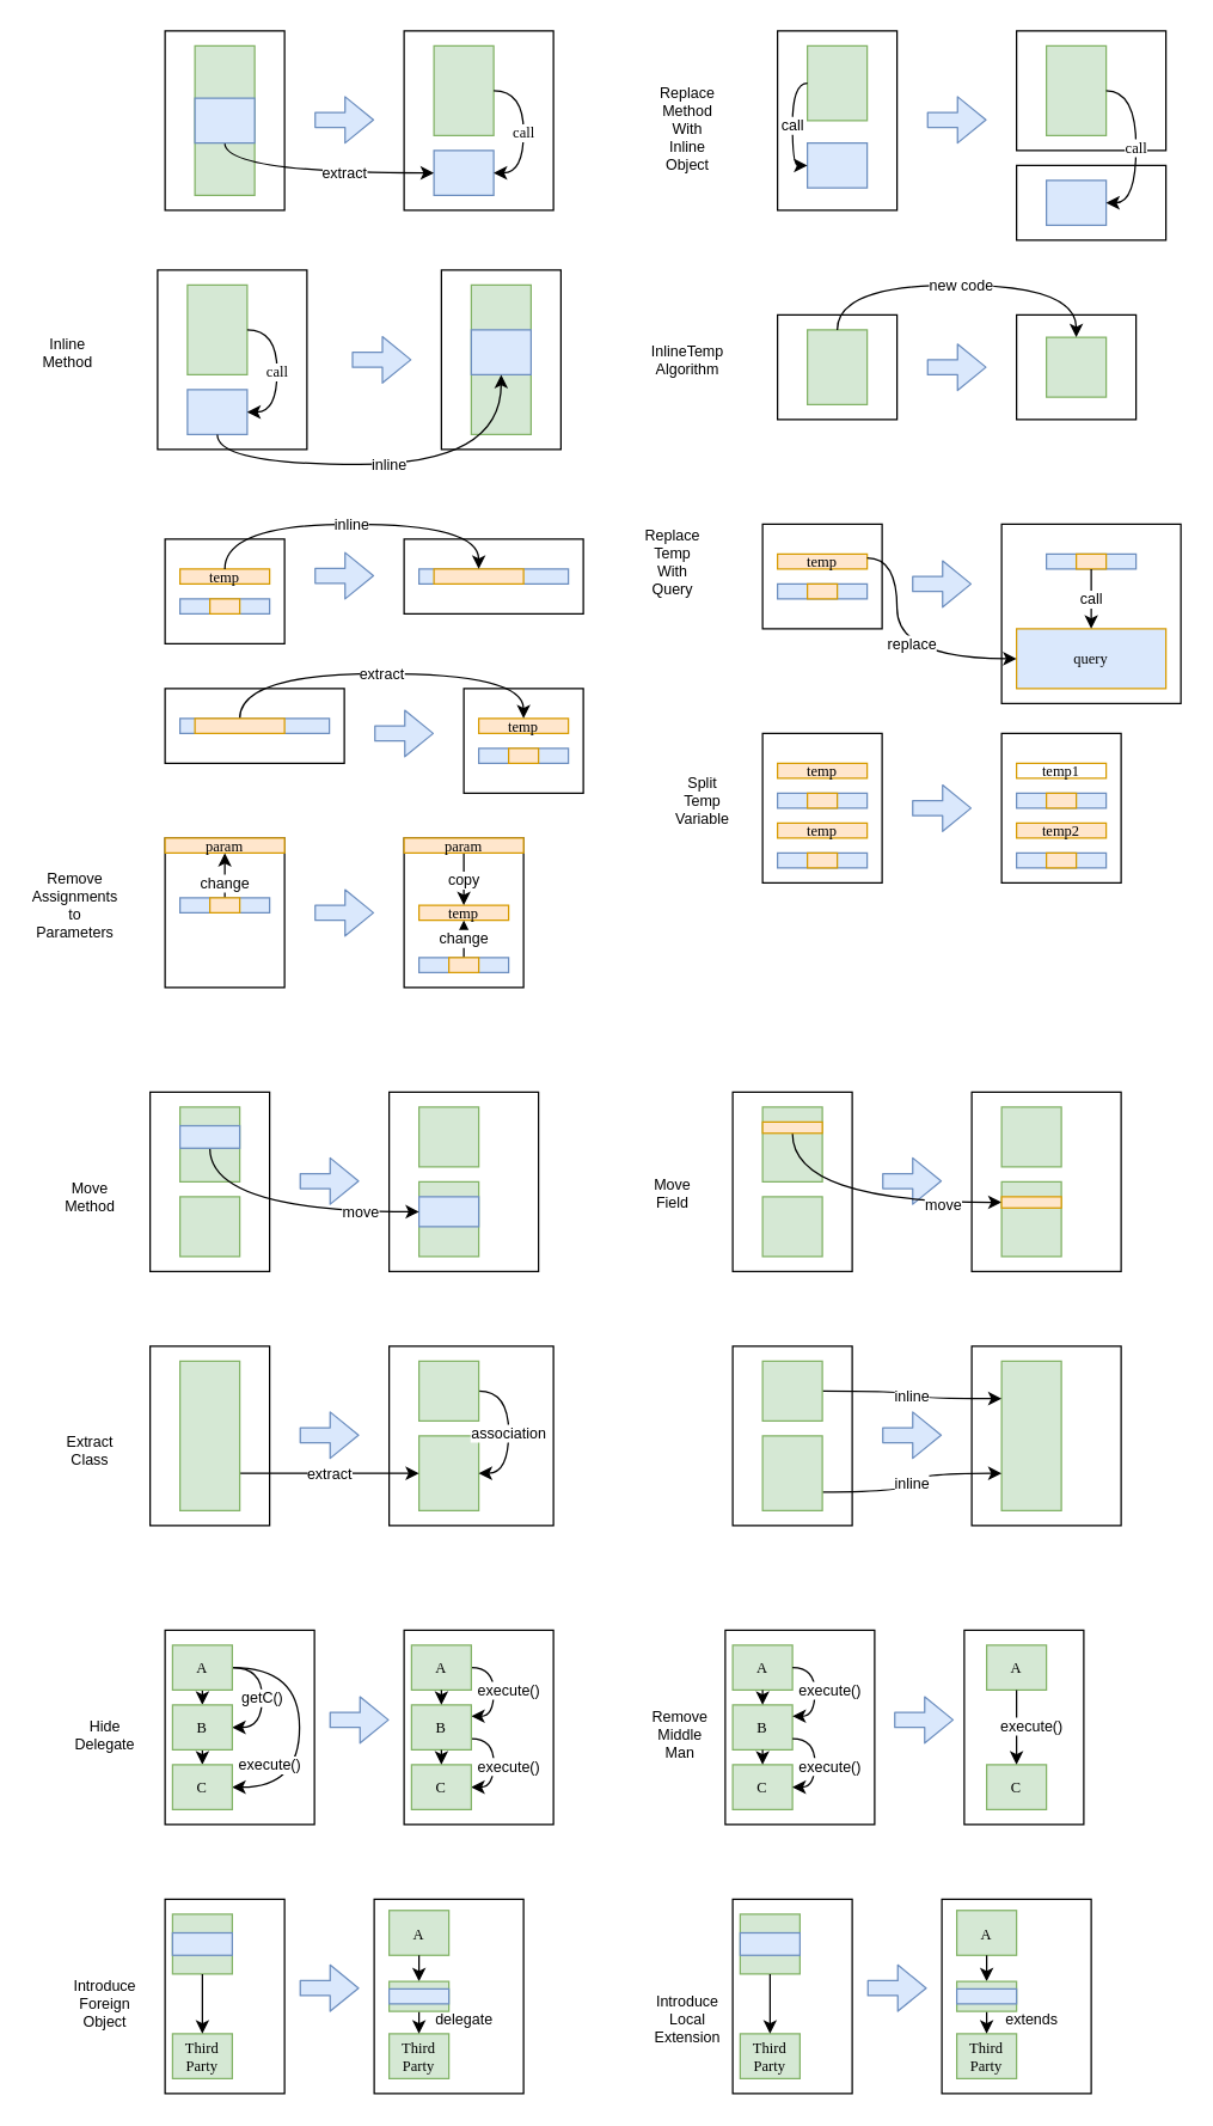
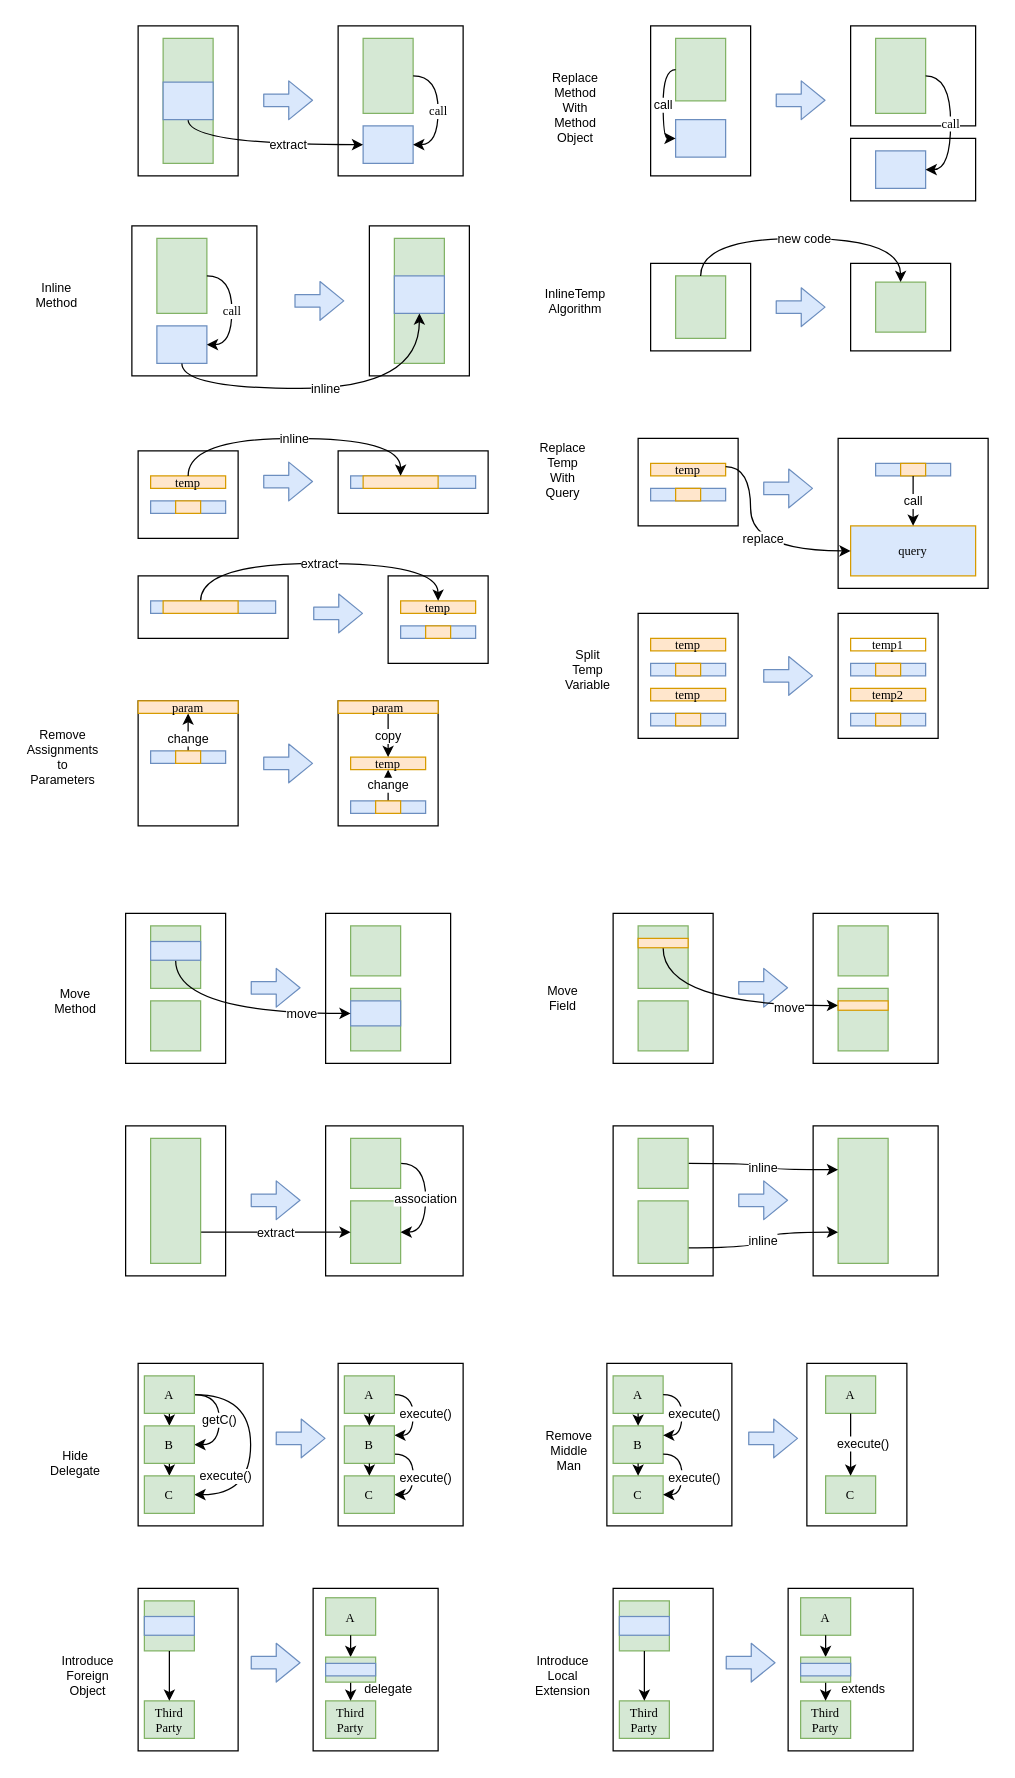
- <mxCell id="42" value="Replace Method With Inline Object" style="text;html=1;strokeColor=none;fillColor=none;align=center;verticalAlign=middle;whiteSpace=wrap;rounded=0;fontSize=10;" vertex="1" parent="31"><mxGeometry y="55" width="40" height="20" as="geometry" /></mxCell>
+ <mxCell id="42" value="Replace Method With Method Object" style="text;html=1;strokeColor=none;fillColor=none;align=center;verticalAlign=middle;whiteSpace=wrap;rounded=0;fontSize=10;" vertex="1" parent="31"><mxGeometry y="55" width="40" height="20" as="geometry" /></mxCell>
- <mxCell id="143" value="&lt;div&gt;Extract&lt;/div&gt;&lt;div&gt;Class&lt;br&gt;&lt;/div&gt;" style="text;html=1;strokeColor=none;fillColor=none;align=center;verticalAlign=middle;whiteSpace=wrap;rounded=0;fontSize=10;" vertex="1" parent="134"><mxGeometry x="20" y="60" width="40" height="20" as="geometry" /></mxCell>
- <mxCell id="160" value="&lt;div&gt;Hide&lt;/div&gt;&lt;div&gt;Delegate&lt;br&gt;&lt;/div&gt;" style="text;html=1;strokeColor=none;fillColor=none;align=center;verticalAlign=middle;whiteSpace=wrap;rounded=0;fontSize=10;" vertex="1" parent="153"><mxGeometry x="20" y="60" width="40" height="20" as="geometry" /></mxCell>
+ <mxCell id="160" value="&lt;div&gt;Hide&lt;/div&gt;&lt;div&gt;Delegate&lt;br&gt;&lt;/div&gt;" style="text;html=1;strokeColor=none;fillColor=none;align=center;verticalAlign=middle;whiteSpace=wrap;rounded=0;fontSize=10;" vertex="1" parent="153"><mxGeometry x="10" y="70" width="40" height="20" as="geometry" /></mxCell>
- <mxCell id="207" value="Introduce Local Extension" style="text;html=1;strokeColor=none;fillColor=none;align=center;verticalAlign=middle;whiteSpace=wrap;rounded=0;fontSize=10;" vertex="1" parent="203"><mxGeometry x="10" y="70" width="40" height="20" as="geometry" /></mxCell>
+ <mxCell id="207" value="Introduce Local Extension" style="text;html=1;strokeColor=none;fillColor=none;align=center;verticalAlign=middle;whiteSpace=wrap;rounded=0;fontSize=10;" vertex="1" parent="203"><mxGeometry y="60" width="40" height="20" as="geometry" /></mxCell>
